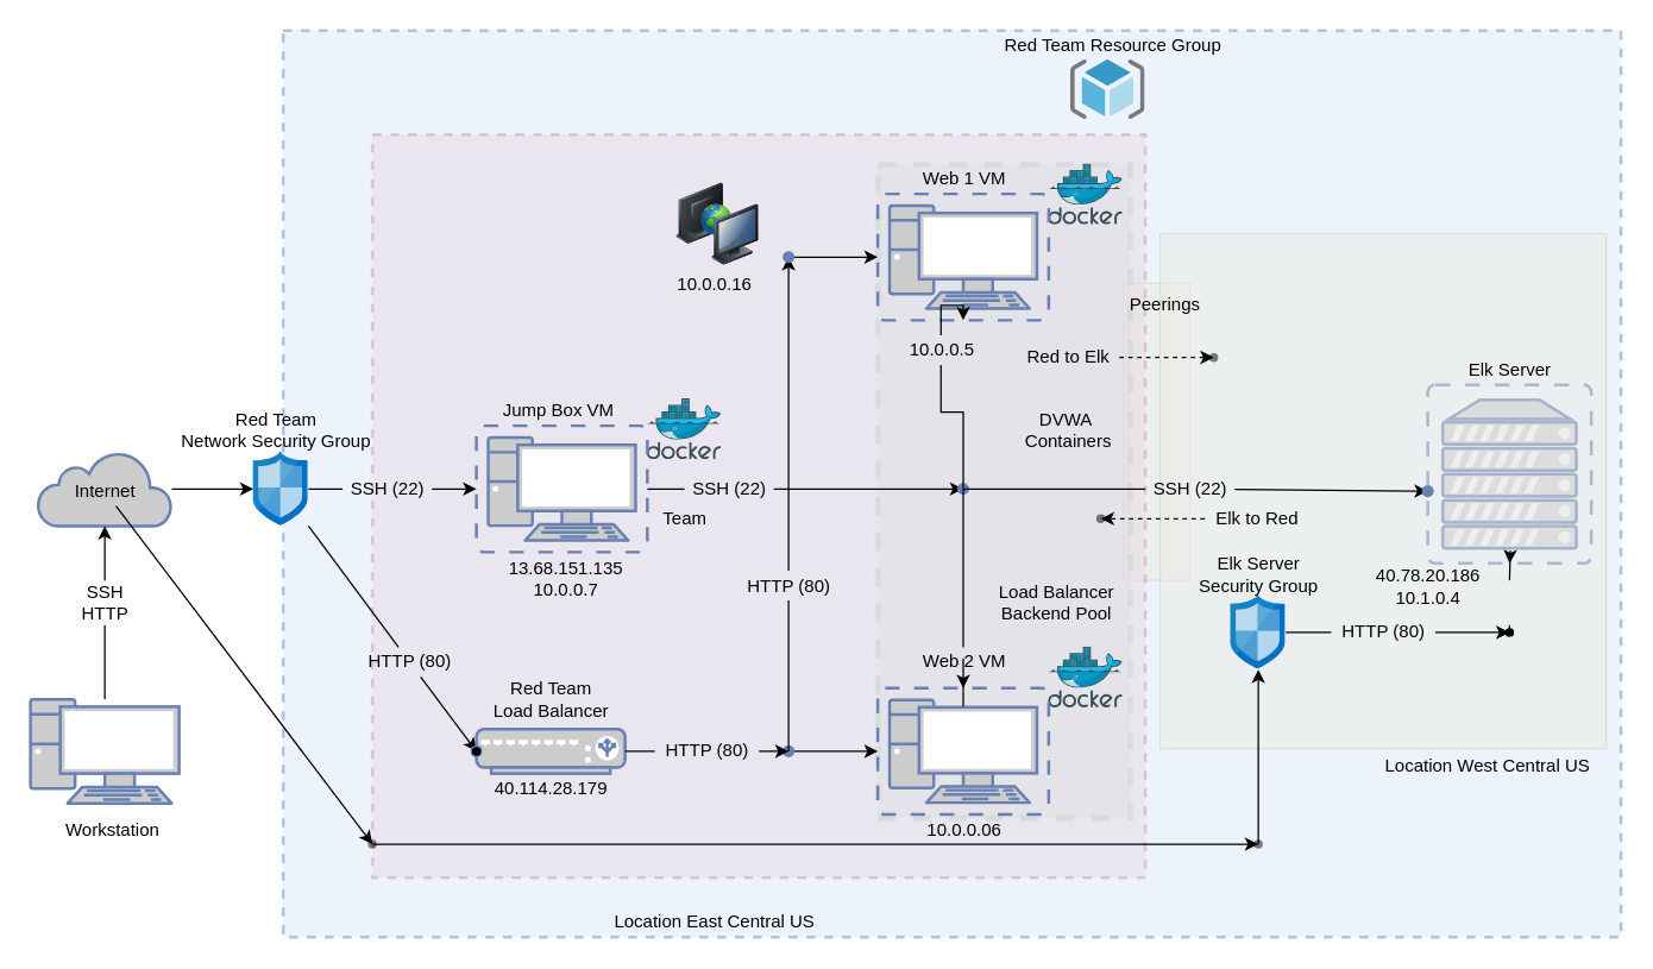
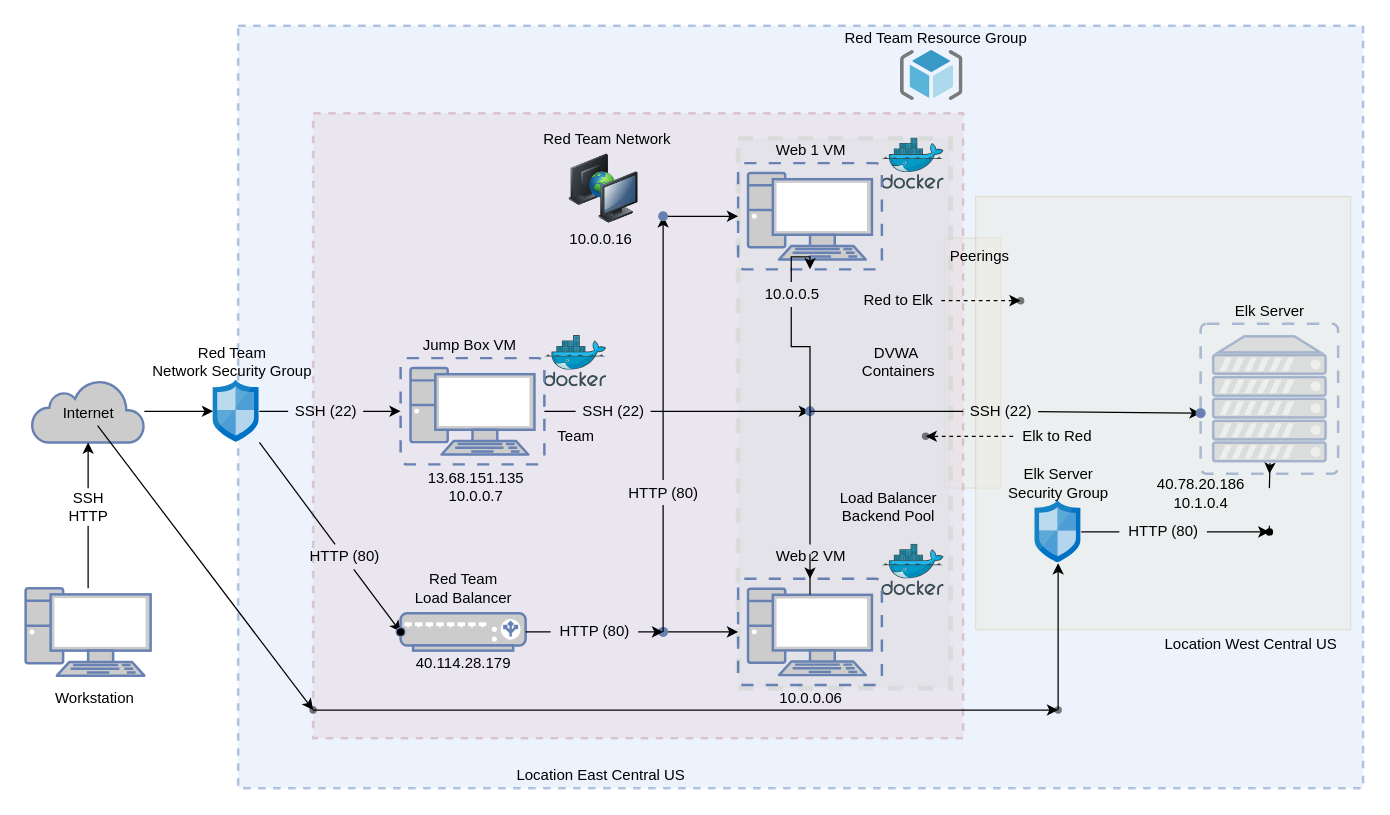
+ <mxCell id="42" value="Red Team Network" style="text;html=1;resizable=0;autosize=1;align=center;verticalAlign=middle;points=[];fillColor=none;strokeColor=none;rounded=0;dashed=1;opacity=50;" parent="1" vertex="1"><mxGeometry x="425" y="100.5" width="120" height="20" as="geometry" /></mxCell>
